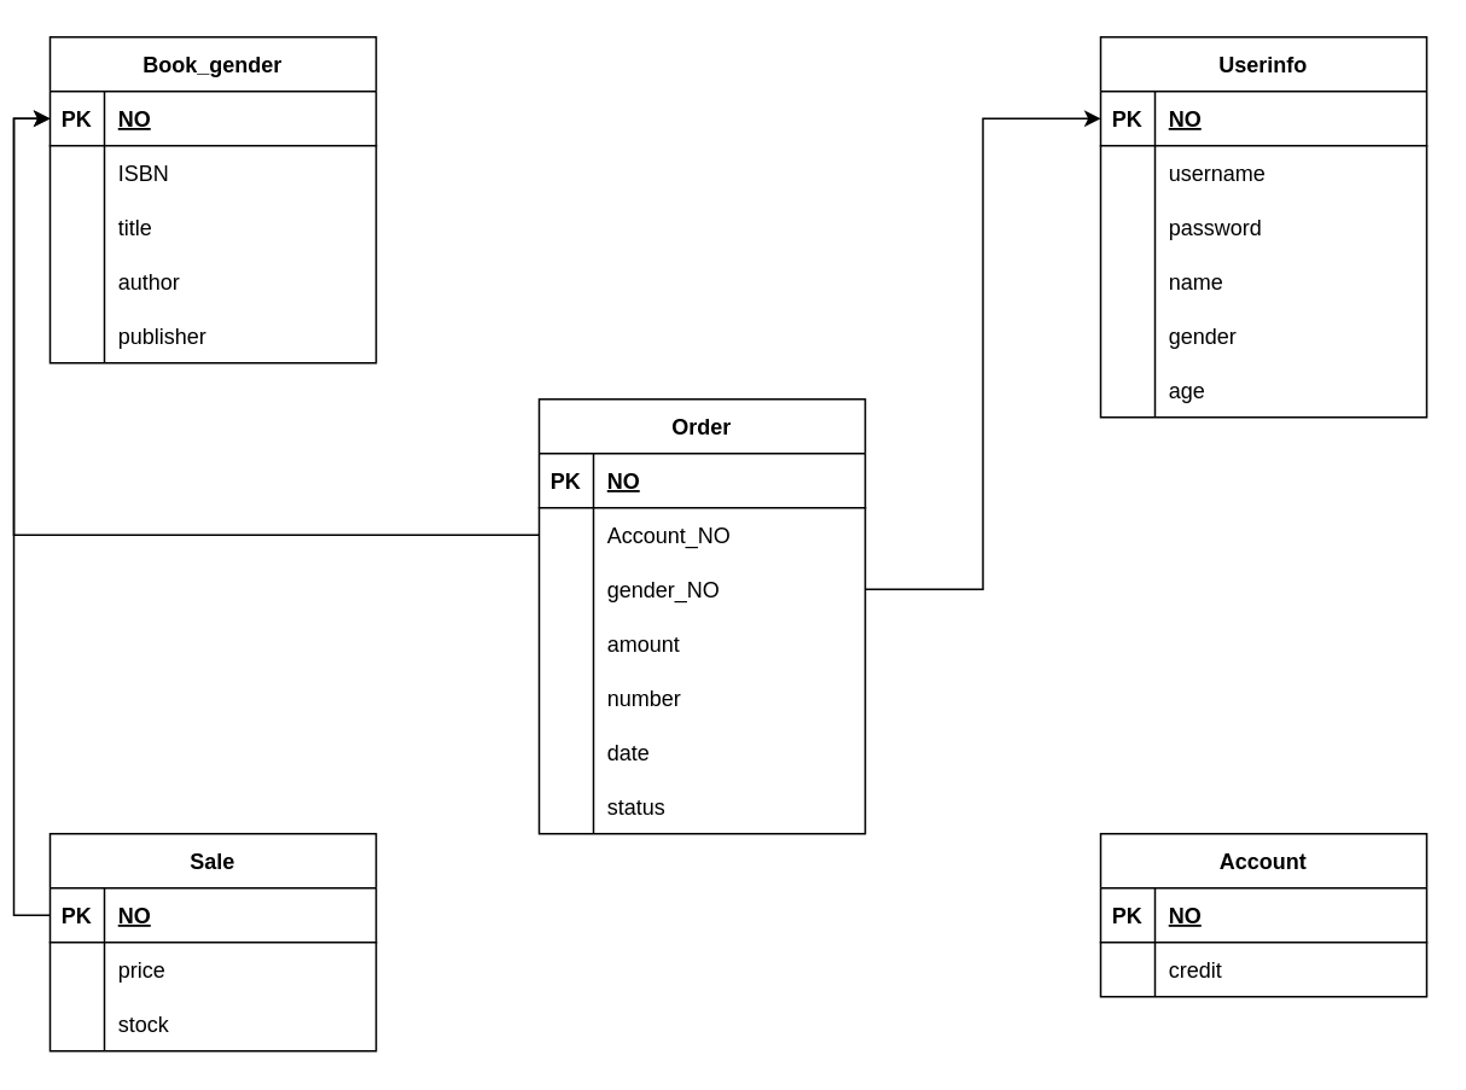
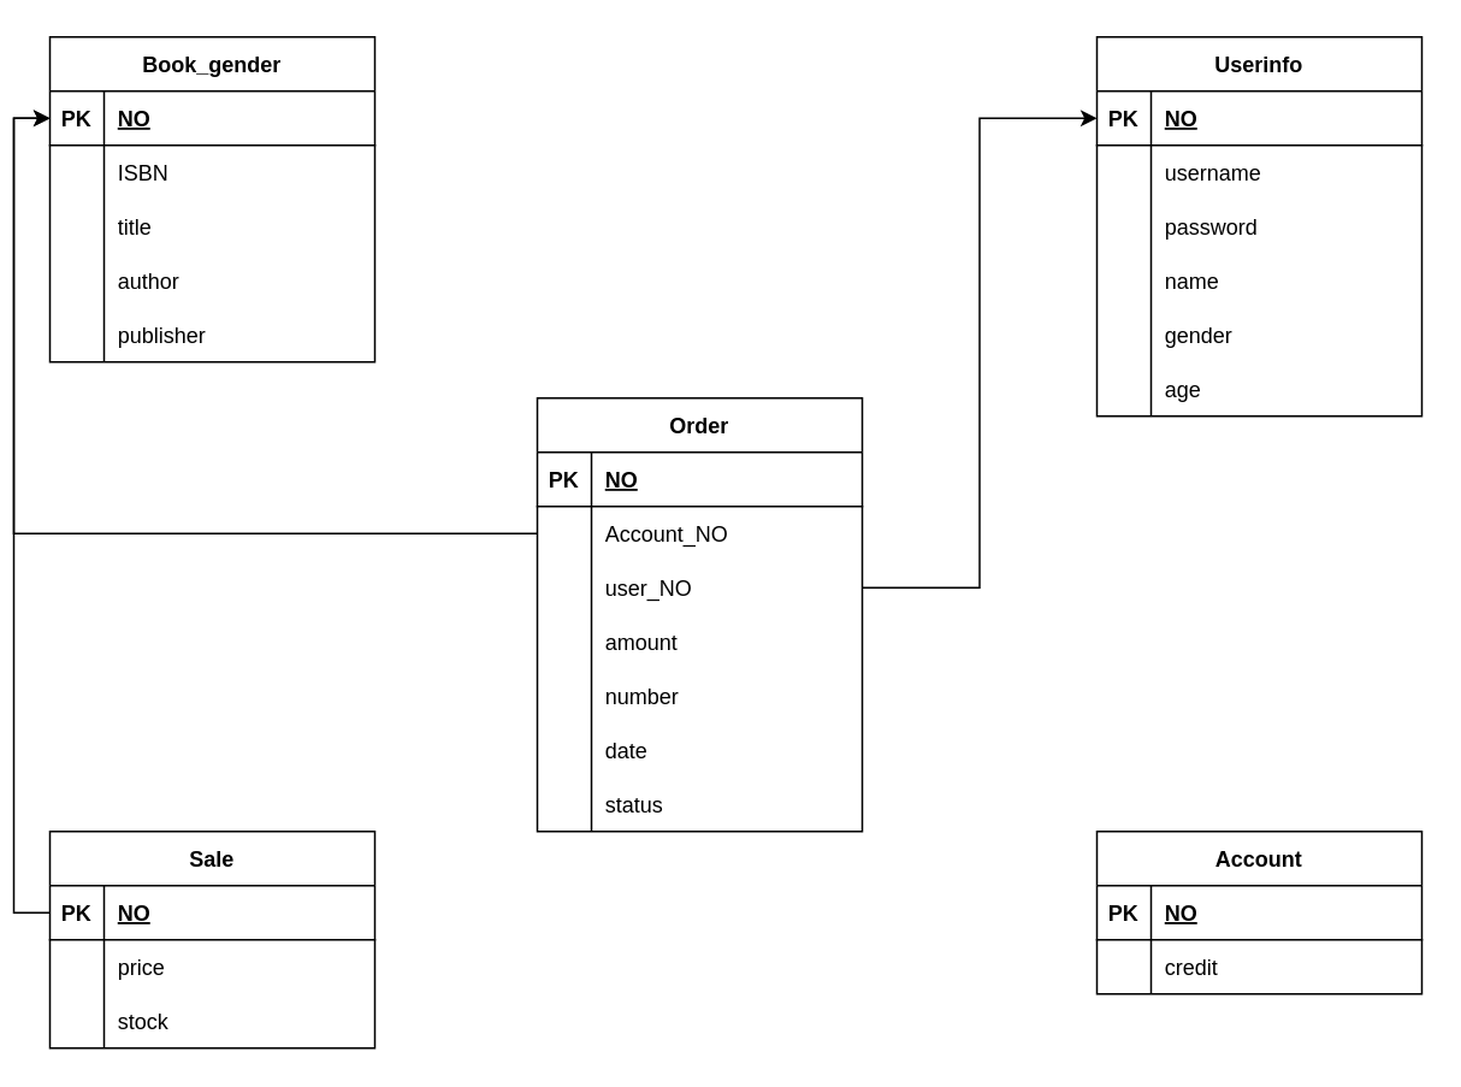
- <mxCell id="63" value="gender_NO" style="shape=partialRectangle;connectable=0;fillColor=none;top=0;left=0;bottom=0;right=0;align=left;spacingLeft=6;overflow=hidden;" vertex="1" parent="61"><mxGeometry x="30" width="150" height="30" as="geometry"><mxRectangle width="150" height="30" as="alternateBounds" /></mxGeometry></mxCell>
+ <mxCell id="63" value="user_NO" style="shape=partialRectangle;connectable=0;fillColor=none;top=0;left=0;bottom=0;right=0;align=left;spacingLeft=6;overflow=hidden;" vertex="1" parent="61"><mxGeometry x="30" width="150" height="30" as="geometry"><mxRectangle width="150" height="30" as="alternateBounds" /></mxGeometry></mxCell>
